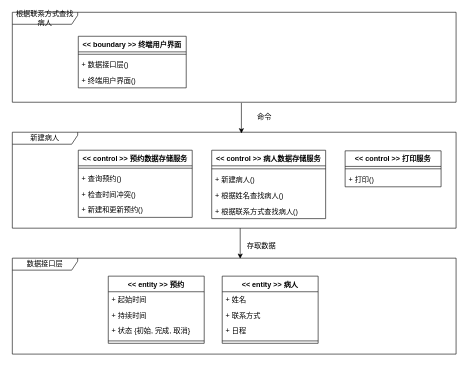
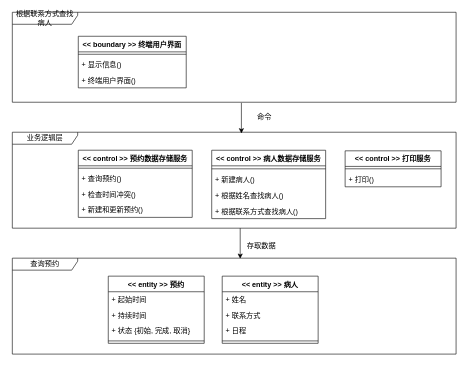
- <mxCell id="5" value="+ 数据接口层()" style="text;strokeColor=none;fillColor=none;align=left;verticalAlign=top;spacingLeft=4;spacingRight=4;overflow=hidden;rotatable=0;points=[[0,0.5],[1,0.5]];portConstraint=eastwest;" parent="3" vertex="1"><mxGeometry y="34" width="180" height="26" as="geometry" /></mxCell>
+ <mxCell id="5" value="+ 显示信息()" style="text;strokeColor=none;fillColor=none;align=left;verticalAlign=top;spacingLeft=4;spacingRight=4;overflow=hidden;rotatable=0;points=[[0,0.5],[1,0.5]];portConstraint=eastwest;" parent="3" vertex="1"><mxGeometry y="34" width="180" height="26" as="geometry" /></mxCell>
- <mxCell id="30" value="新建病人" style="shape=umlFrame;whiteSpace=wrap;html=1;width=109;height=20;" parent="1" vertex="1"><mxGeometry x="20" y="220" width="740" height="160" as="geometry" /></mxCell>
+ <mxCell id="30" value="业务逻辑层" style="shape=umlFrame;whiteSpace=wrap;html=1;width=109;height=20;" parent="1" vertex="1"><mxGeometry x="20" y="220" width="740" height="160" as="geometry" /></mxCell>
- <mxCell id="31" value="数据接口层" style="shape=umlFrame;whiteSpace=wrap;html=1;width=109;height=20;" parent="1" vertex="1"><mxGeometry x="20" y="430" width="740" height="160" as="geometry" /></mxCell>
+ <mxCell id="31" value="查询预约" style="shape=umlFrame;whiteSpace=wrap;html=1;width=109;height=20;" parent="1" vertex="1"><mxGeometry x="20" y="430" width="740" height="160" as="geometry" /></mxCell>
